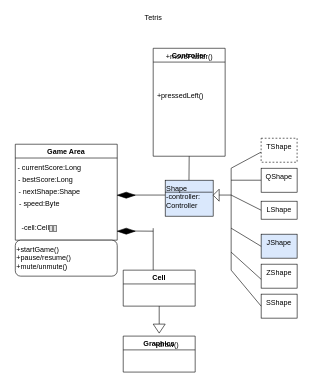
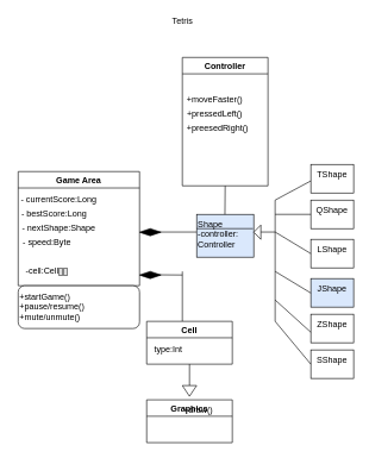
- <mxCell id="40" value="+moveFaster()" style="text;html=1;align=center;verticalAlign=middle;resizable=0;points=[];autosize=1;strokeColor=none;" vertex="1" parent="39"><mxGeometry x="15" y="5" width="90" height="20" as="geometry" /></mxCell>
+ <mxCell id="40" value="+moveFaster()" style="text;html=1;align=center;verticalAlign=middle;resizable=0;points=[];autosize=1;strokeColor=none;" vertex="1" parent="39"><mxGeometry y="50" width="90" height="20" as="geometry" /></mxCell>
+ <mxCell id="42" value="+preesedRight()" style="text;html=1;align=center;verticalAlign=middle;resizable=0;points=[];autosize=1;strokeColor=none;" vertex="1" parent="39"><mxGeometry x="-1" y="90" width="100" height="20" as="geometry" /></mxCell>
- <mxCell id="17" value="TShape" style="rounded=0;whiteSpace=wrap;html=1;fillColor=#FFFFFF;verticalAlign=top;dashed=1;" vertex="1" parent="1"><mxGeometry x="435" y="230" width="60" height="40" as="geometry" /></mxCell>
+ <mxCell id="17" value="TShape" style="rounded=0;whiteSpace=wrap;html=1;fillColor=#FFFFFF;verticalAlign=top;" vertex="1" parent="1"><mxGeometry x="435" y="230" width="60" height="40" as="geometry" /></mxCell>
- <mxCell id="19" value="LShape" style="rounded=0;whiteSpace=wrap;html=1;fillColor=#FFFFFF;verticalAlign=top;" vertex="1" parent="1"><mxGeometry x="435" y="335" width="60" height="30" as="geometry" /></mxCell>
+ <mxCell id="19" value="LShape" style="rounded=0;whiteSpace=wrap;html=1;fillColor=#FFFFFF;verticalAlign=top;" vertex="1" parent="1"><mxGeometry x="435" y="335" width="60" height="40" as="geometry" /></mxCell>
+ <mxCell id="33" value="type:Int" style="text;html=1;align=center;verticalAlign=middle;resizable=0;points=[];autosize=1;strokeColor=none;" vertex="1" parent="1"><mxGeometry x="210" y="480" width="50" height="20" as="geometry" /></mxCell>
